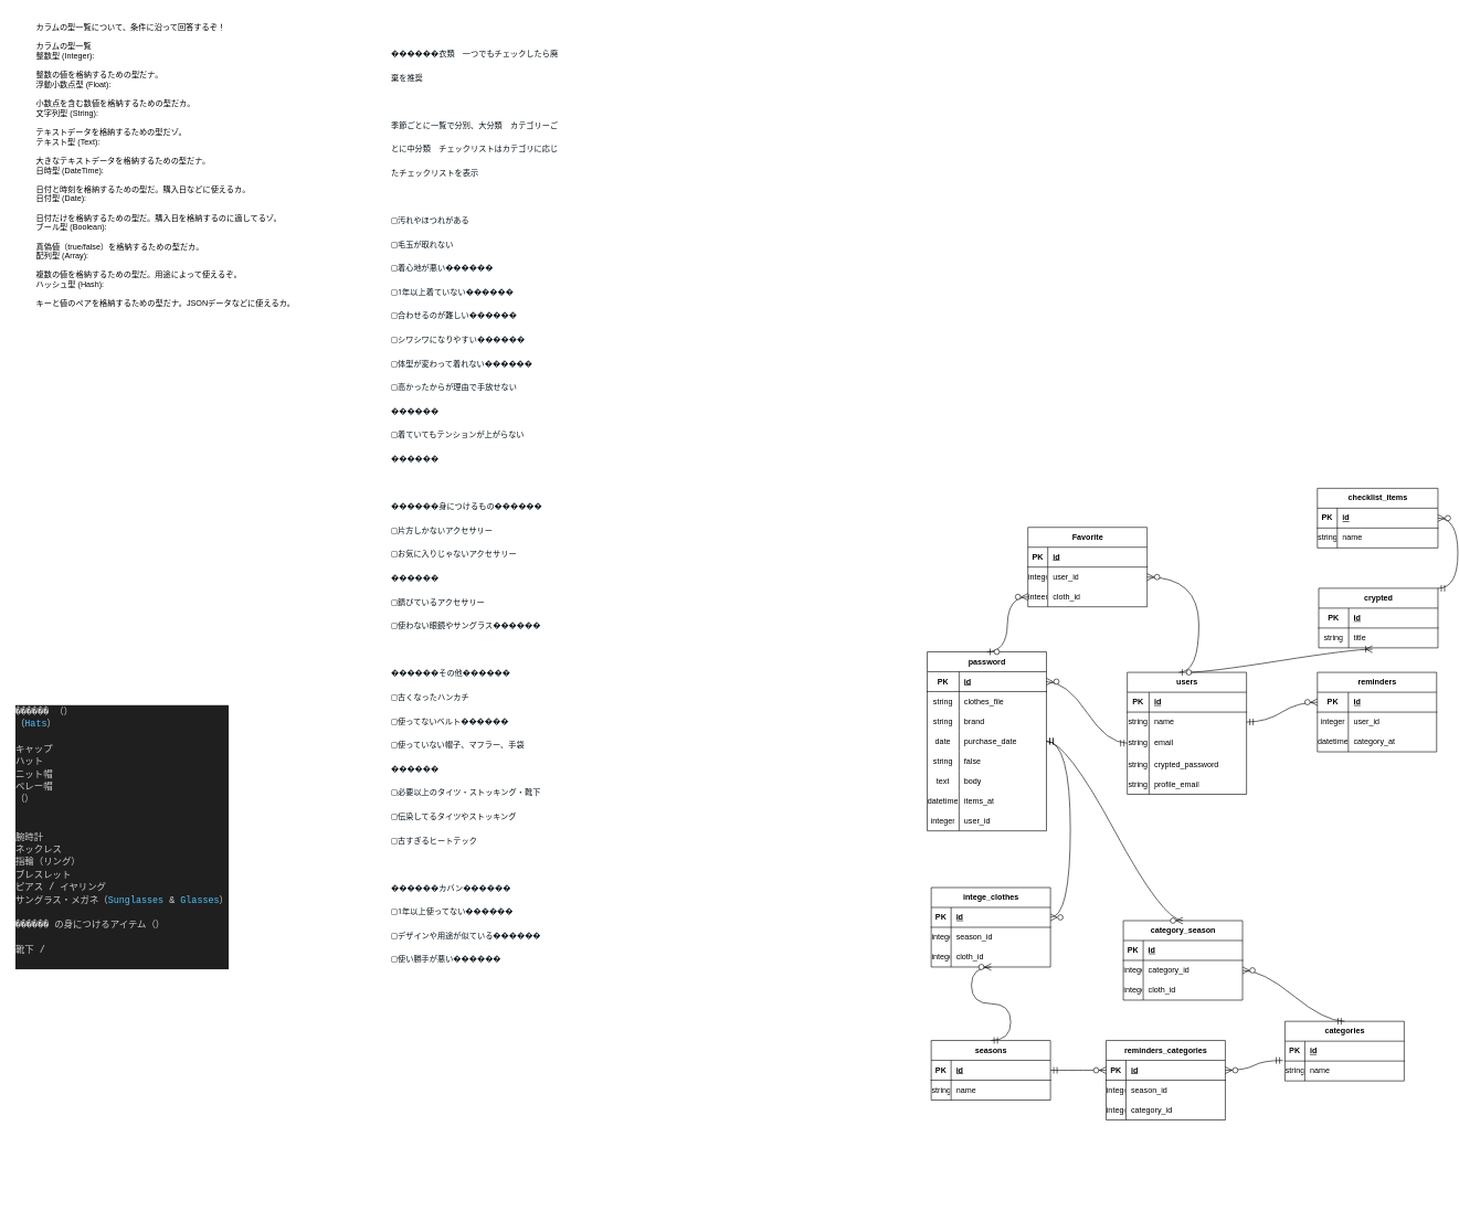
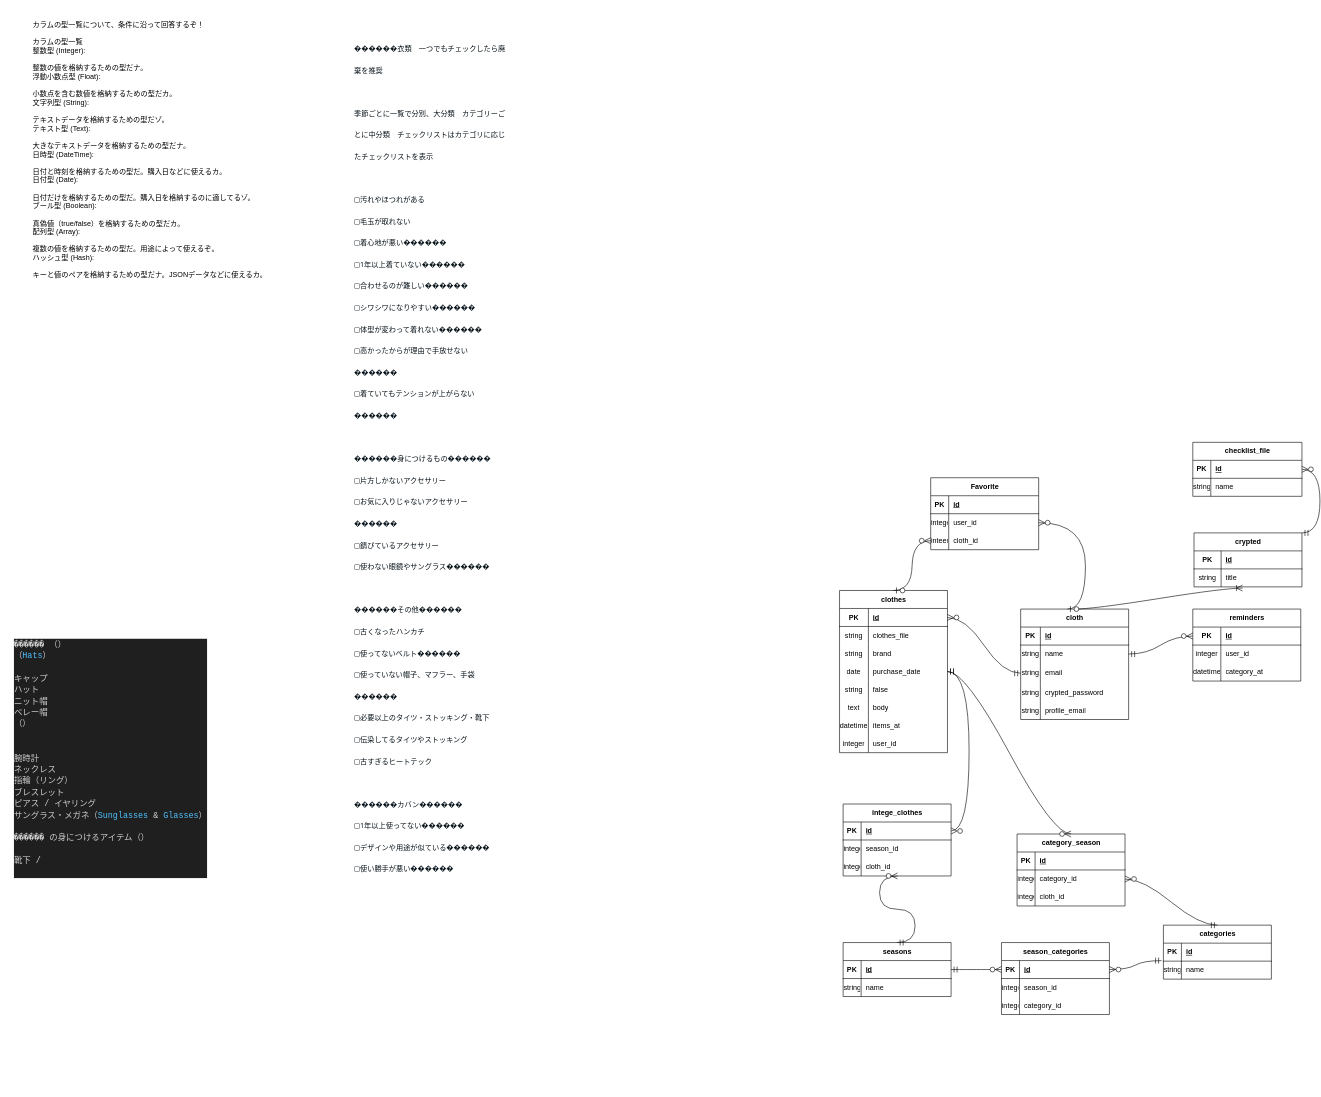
- <mxCell id="101" value="checklist_items" style="shape=table;startSize=30;container=1;collapsible=1;childLayout=tableLayout;fixedRows=1;rowLines=0;fontStyle=1;align=center;resizeLast=1;html=1;" parent="1" vertex="1"><mxGeometry x="1988" y="737" width="182" height="90" as="geometry" /></mxCell>
+ <mxCell id="101" value="checklist_file" style="shape=table;startSize=30;container=1;collapsible=1;childLayout=tableLayout;fixedRows=1;rowLines=0;fontStyle=1;align=center;resizeLast=1;html=1;" parent="1" vertex="1"><mxGeometry x="1988" y="737" width="182" height="90" as="geometry" /></mxCell>
- <mxCell id="19" value="password" style="shape=table;startSize=30;container=1;collapsible=1;childLayout=tableLayout;fixedRows=1;rowLines=0;fontStyle=1;align=center;resizeLast=1;html=1;" parent="1" vertex="1"><mxGeometry x="1399" y="984" width="180" height="270.392" as="geometry" /></mxCell>
+ <mxCell id="19" value="clothes" style="shape=table;startSize=30;container=1;collapsible=1;childLayout=tableLayout;fixedRows=1;rowLines=0;fontStyle=1;align=center;resizeLast=1;html=1;" parent="1" vertex="1"><mxGeometry x="1399" y="984" width="180" height="270.392" as="geometry" /></mxCell>
- <mxCell id="2" value="users" style="shape=table;startSize=30;container=1;collapsible=1;childLayout=tableLayout;fixedRows=1;rowLines=0;fontStyle=1;align=center;resizeLast=1;html=1;" parent="1" vertex="1"><mxGeometry x="1701" y="1015" width="180" height="184.121" as="geometry" /></mxCell>
+ <mxCell id="2" value="cloth" style="shape=table;startSize=30;container=1;collapsible=1;childLayout=tableLayout;fixedRows=1;rowLines=0;fontStyle=1;align=center;resizeLast=1;html=1;" parent="1" vertex="1"><mxGeometry x="1701" y="1015" width="180" height="184.121" as="geometry" /></mxCell>
- <mxCell id="109" value="reminders_categories" style="shape=table;startSize=30;container=1;collapsible=1;childLayout=tableLayout;fixedRows=1;rowLines=0;fontStyle=1;align=center;resizeLast=1;html=1;" parent="1" vertex="1"><mxGeometry x="1669" y="1571" width="180" height="120" as="geometry" /></mxCell>
+ <mxCell id="109" value="season_categories" style="shape=table;startSize=30;container=1;collapsible=1;childLayout=tableLayout;fixedRows=1;rowLines=0;fontStyle=1;align=center;resizeLast=1;html=1;" parent="1" vertex="1"><mxGeometry x="1669" y="1571" width="180" height="120" as="geometry" /></mxCell>
